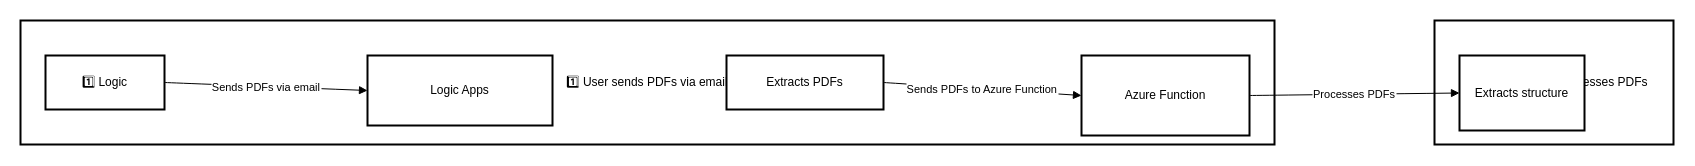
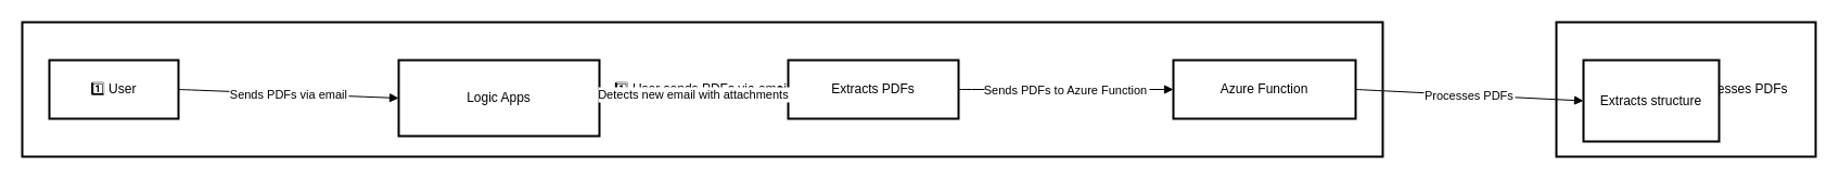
- <mxCell id="4" value="1️⃣ Logic" style="whiteSpace=wrap;strokeWidth=2;" vertex="1" parent="1"><mxGeometry x="45" y="55" width="119" height="54" as="geometry" /></mxCell>
+ <mxCell id="4" value="1️⃣ User" style="whiteSpace=wrap;strokeWidth=2;" vertex="1" parent="1"><mxGeometry x="45" y="55" width="119" height="54" as="geometry" /></mxCell>
+ <mxCell id="10" value="Detects new email with attachments" style="curved=1;startArrow=none;endArrow=block;exitX=1;exitY=0.5;entryX=0;entryY=0.5;" edge="1" parent="1" source="5" target="6"><mxGeometry relative="1" as="geometry"><Array as="points" /></mxGeometry></mxCell>
- <mxCell id="7" value="Azure Function" style="whiteSpace=wrap;strokeWidth=2;" vertex="1" parent="1"><mxGeometry x="1081" y="55" width="168" height="80" as="geometry" /></mxCell>
+ <mxCell id="7" value="Azure Function" style="whiteSpace=wrap;strokeWidth=2;" vertex="1" parent="1"><mxGeometry x="1081" y="55" width="168" height="54" as="geometry" /></mxCell>
